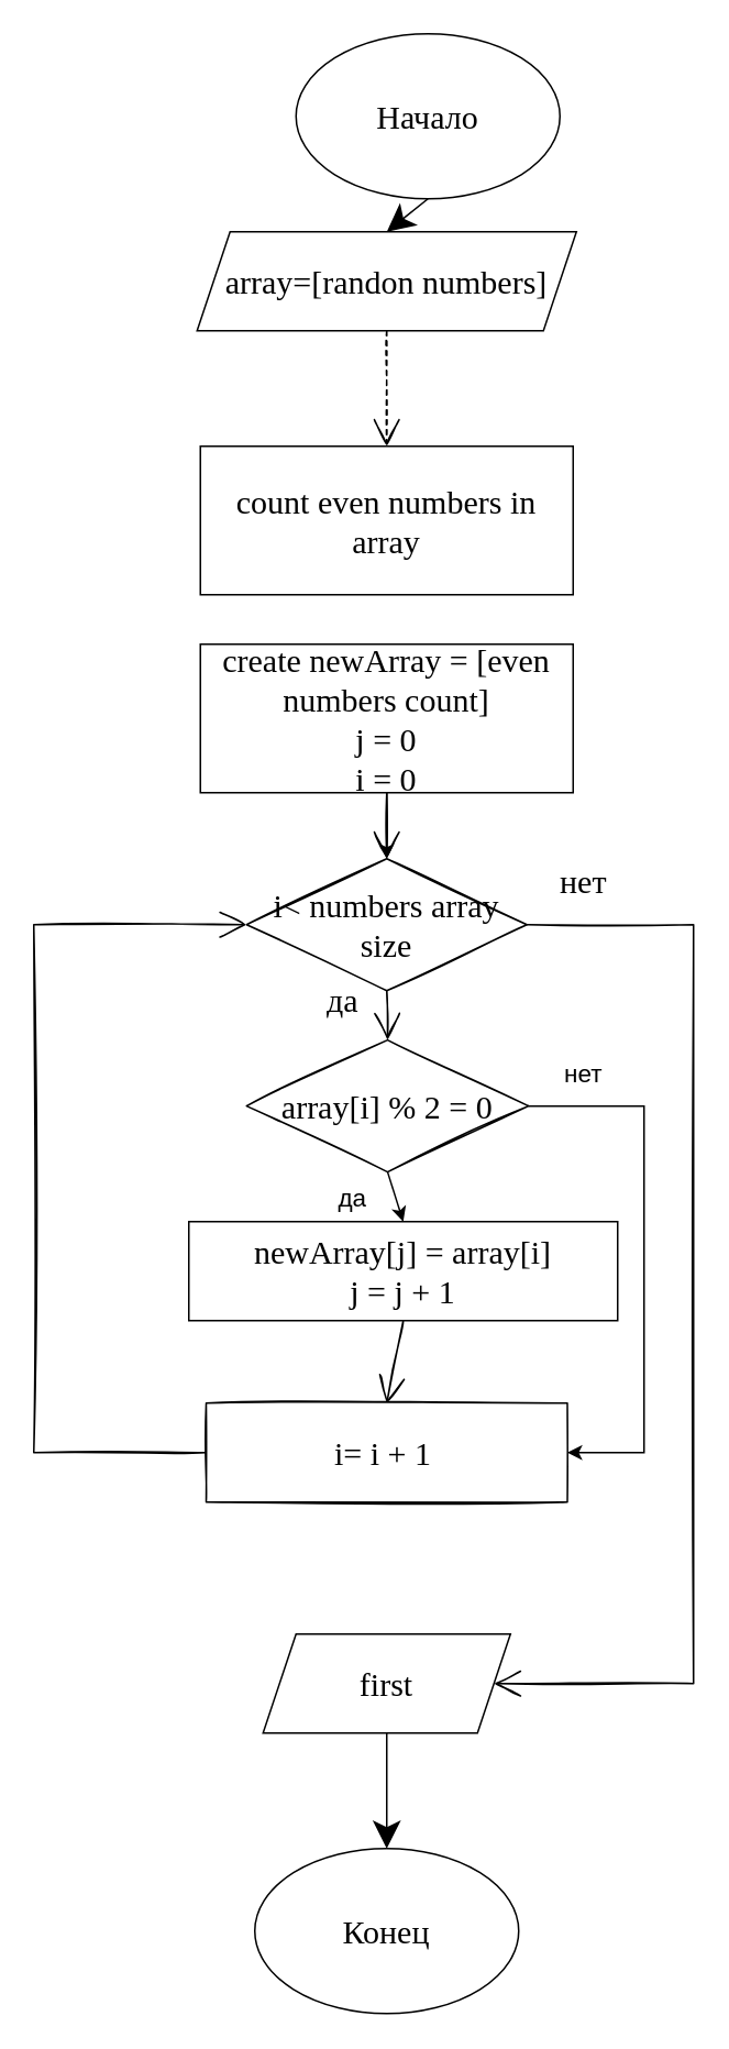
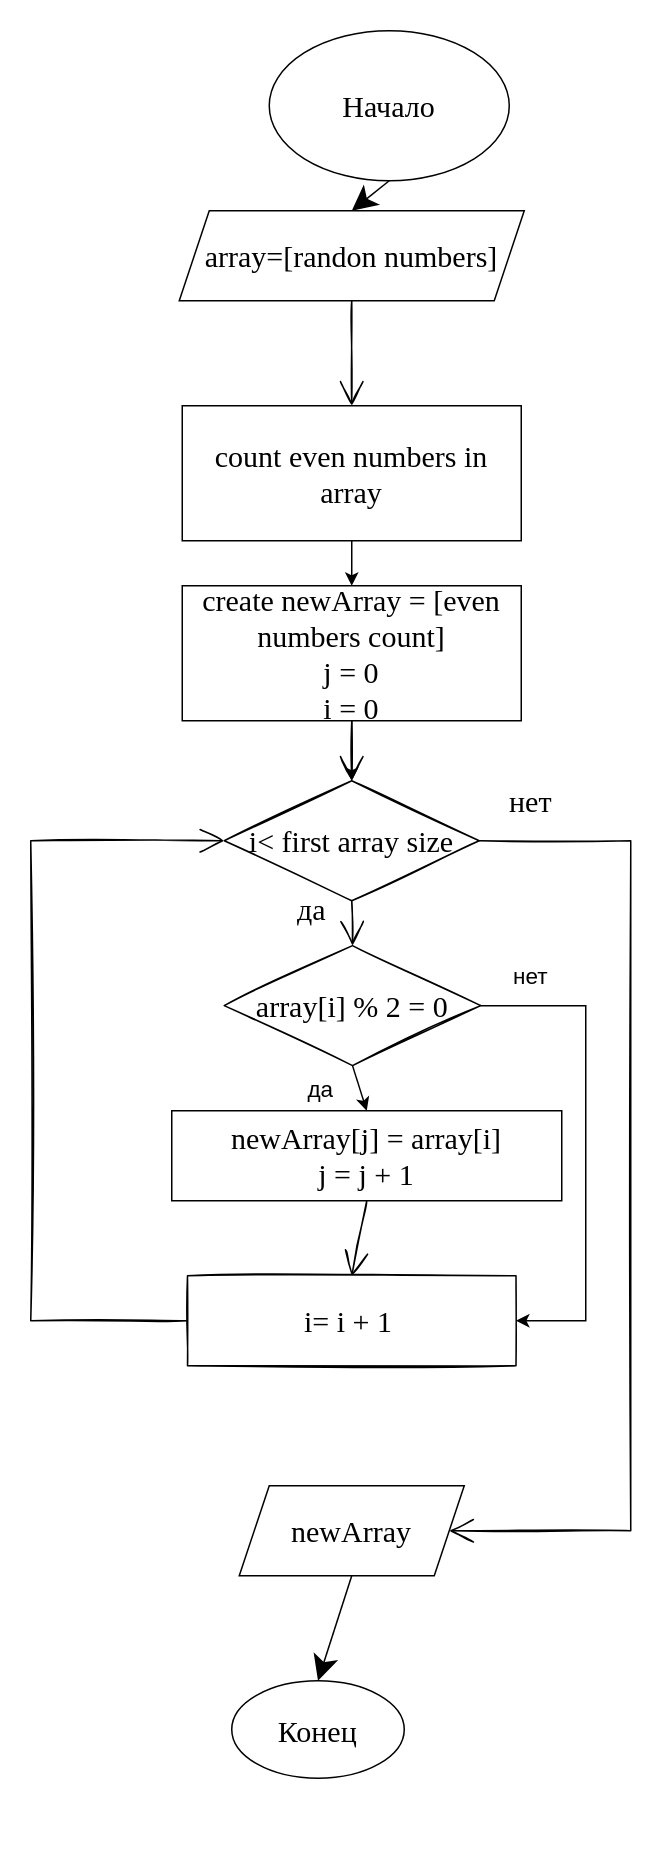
- <mxCell id="4" style="edgeStyle=none;rounded=0;sketch=1;hachureGap=4;orthogonalLoop=1;jettySize=auto;html=1;exitX=0.5;exitY=1;exitDx=0;exitDy=0;entryX=0.5;entryY=0;entryDx=0;entryDy=0;fontFamily=Times New Roman;fontSize=20;endArrow=open;startSize=14;endSize=14;sourcePerimeterSpacing=8;targetPerimeterSpacing=8;dashed=1;" edge="1" parent="1" source="5" target="13"><mxGeometry relative="1" as="geometry" /></mxCell>
+ <mxCell id="4" style="edgeStyle=none;rounded=0;sketch=1;hachureGap=4;orthogonalLoop=1;jettySize=auto;html=1;exitX=0.5;exitY=1;exitDx=0;exitDy=0;entryX=0.5;entryY=0;entryDx=0;entryDy=0;fontFamily=Times New Roman;fontSize=20;endArrow=open;startSize=14;endSize=14;sourcePerimeterSpacing=8;targetPerimeterSpacing=8;" edge="1" parent="1" source="5" target="13"><mxGeometry relative="1" as="geometry" /></mxCell>
+ <mxCell id="12" value="" style="edgeStyle=none;html=1;exitX=0.5;exitY=1;exitDx=0;exitDy=0;entryX=0.5;entryY=0;entryDx=0;entryDy=0;" edge="1" parent="1" source="13" target="22"><mxGeometry relative="1" as="geometry" /></mxCell>
- <mxCell id="17" value="i&amp;lt; numbers array size" style="rhombus;whiteSpace=wrap;html=1;sketch=1;hachureGap=4;fontFamily=Times New Roman;fontSize=20;" vertex="1" parent="1"><mxGeometry x="149" y="520" width="170" height="80" as="geometry" /></mxCell>
+ <mxCell id="17" value="i&amp;lt; first array size" style="rhombus;whiteSpace=wrap;html=1;sketch=1;hachureGap=4;fontFamily=Times New Roman;fontSize=20;" vertex="1" parent="1"><mxGeometry x="149" y="520" width="170" height="80" as="geometry" /></mxCell>
- <mxCell id="8" value="first" style="shape=parallelogram;perimeter=parallelogramPerimeter;whiteSpace=wrap;html=1;fixedSize=1;hachureGap=4;fontFamily=Times New Roman;fontSize=20;" vertex="1" parent="1"><mxGeometry x="159" y="990" width="150" height="60" as="geometry" /></mxCell>
+ <mxCell id="8" value="newArray" style="shape=parallelogram;perimeter=parallelogramPerimeter;whiteSpace=wrap;html=1;fixedSize=1;hachureGap=4;fontFamily=Times New Roman;fontSize=20;" vertex="1" parent="1"><mxGeometry x="159" y="990" width="150" height="60" as="geometry" /></mxCell>
- <mxCell id="9" value="Конец" style="ellipse;whiteSpace=wrap;html=1;hachureGap=4;fontFamily=Times New Roman;fontSize=20;" vertex="1" parent="1"><mxGeometry x="154" y="1120" width="160" height="100" as="geometry" /></mxCell>
+ <mxCell id="9" value="Конец" style="ellipse;whiteSpace=wrap;html=1;hachureGap=4;fontFamily=Times New Roman;fontSize=20;" vertex="1" parent="1"><mxGeometry x="154" y="1120" width="115" height="65" as="geometry" /></mxCell>
